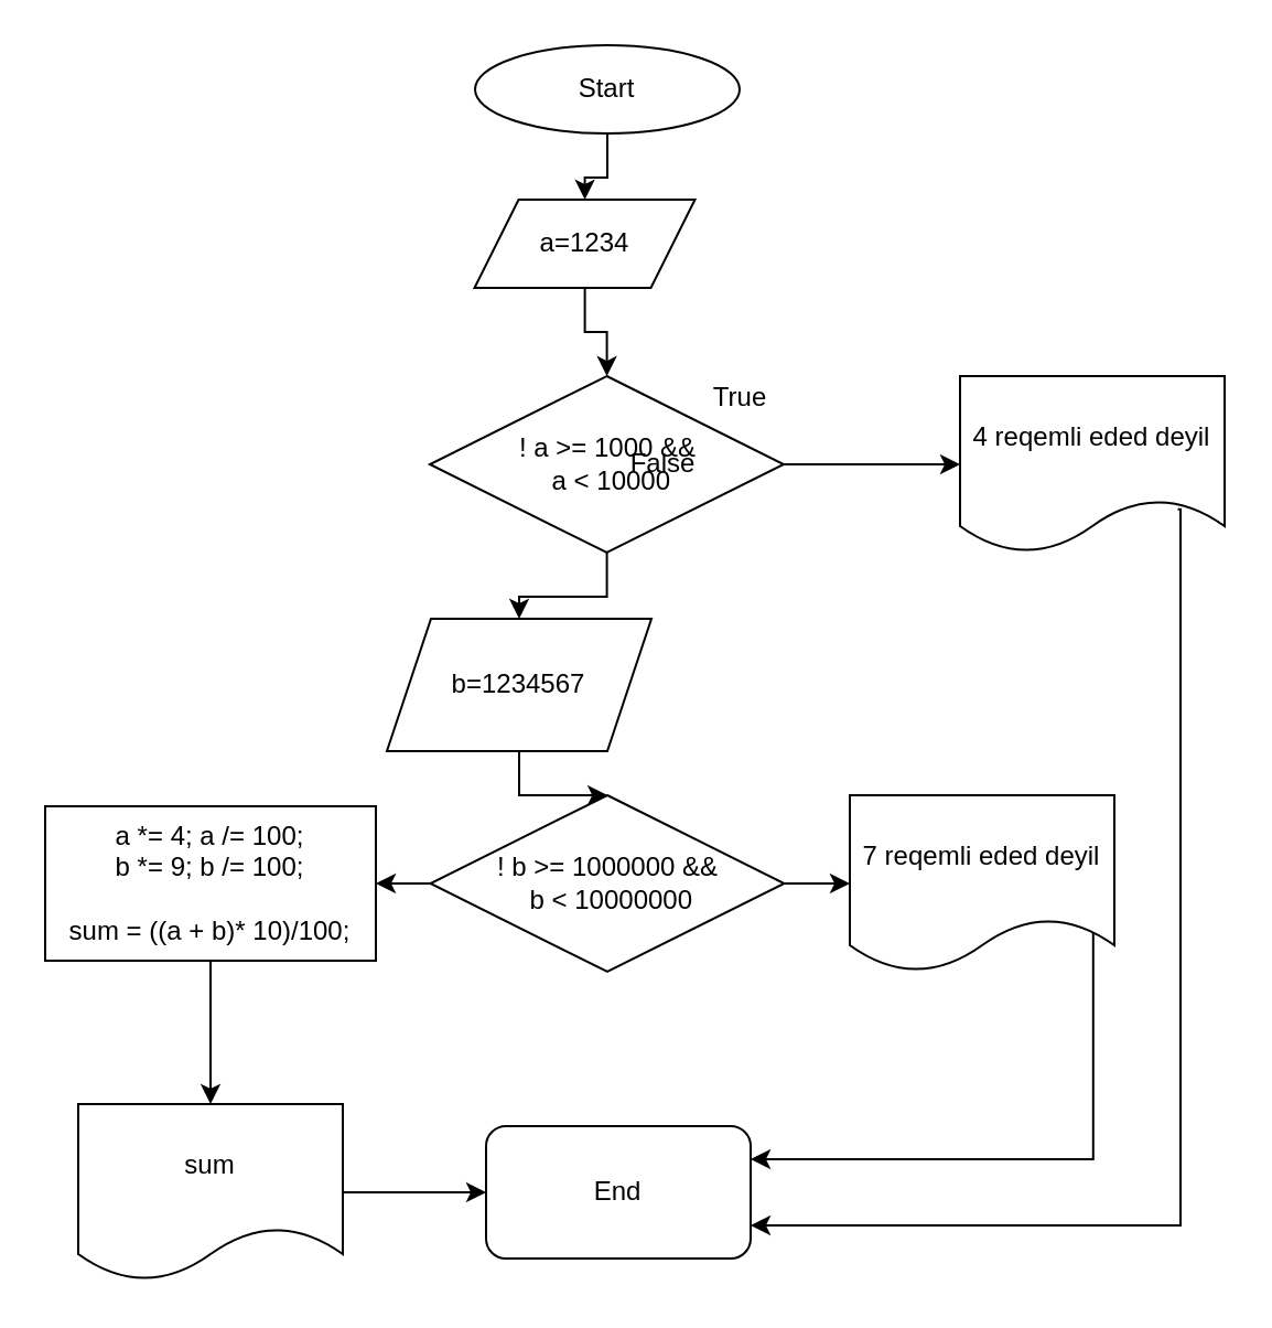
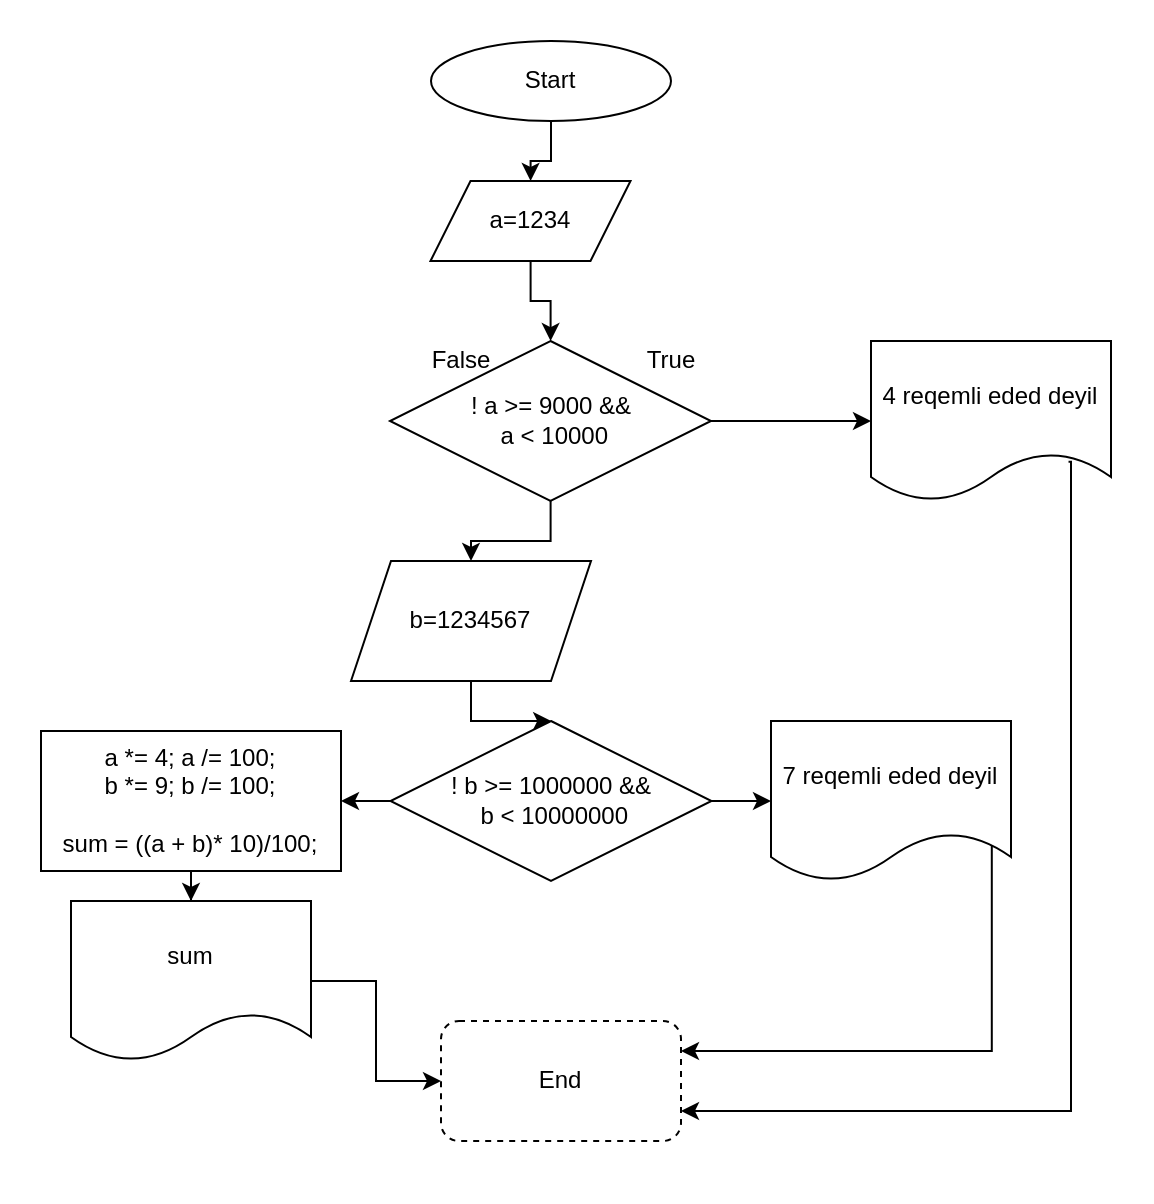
- <mxCell id="8" value="! a &amp;gt;= 1000 &amp;amp;&amp;amp;&lt;br&gt;&amp;nbsp;a &amp;lt; 10000" style="rhombus;whiteSpace=wrap;html=1;" vertex="1" parent="1"><mxGeometry x="194.5" y="170" width="160.5" height="80" as="geometry" /></mxCell>
+ <mxCell id="8" value="! a &amp;gt;= 9000 &amp;amp;&amp;amp;&lt;br&gt;&amp;nbsp;a &amp;lt; 10000" style="rhombus;whiteSpace=wrap;html=1;" vertex="1" parent="1"><mxGeometry x="194.5" y="170" width="160.5" height="80" as="geometry" /></mxCell>
- <mxCell id="10" value="False" style="text;html=1;align=center;verticalAlign=middle;resizable=0;points=[];autosize=1;strokeColor=none;fillColor=none;" vertex="1" parent="1"><mxGeometry x="275" y="200" width="50" height="20" as="geometry" /></mxCell>
+ <mxCell id="10" value="False" style="text;html=1;align=center;verticalAlign=middle;resizable=0;points=[];autosize=1;strokeColor=none;fillColor=none;" vertex="1" parent="1"><mxGeometry x="205" y="170" width="50" height="20" as="geometry" /></mxCell>
- <mxCell id="24" value="sum" style="shape=document;whiteSpace=wrap;html=1;boundedLbl=1;" vertex="1" parent="1"><mxGeometry x="35" y="500" width="120" height="80" as="geometry" /></mxCell>
+ <mxCell id="24" value="sum" style="shape=document;whiteSpace=wrap;html=1;boundedLbl=1;" vertex="1" parent="1"><mxGeometry x="35" y="450" width="120" height="80" as="geometry" /></mxCell>
- <mxCell id="18" value="End" style="rounded=1;whiteSpace=wrap;html=1;" vertex="1" parent="1"><mxGeometry x="220" y="510" width="120" height="60" as="geometry" /></mxCell>
+ <mxCell id="18" value="End" style="rounded=1;whiteSpace=wrap;html=1;dashed=1;" vertex="1" parent="1"><mxGeometry x="220" y="510" width="120" height="60" as="geometry" /></mxCell>
